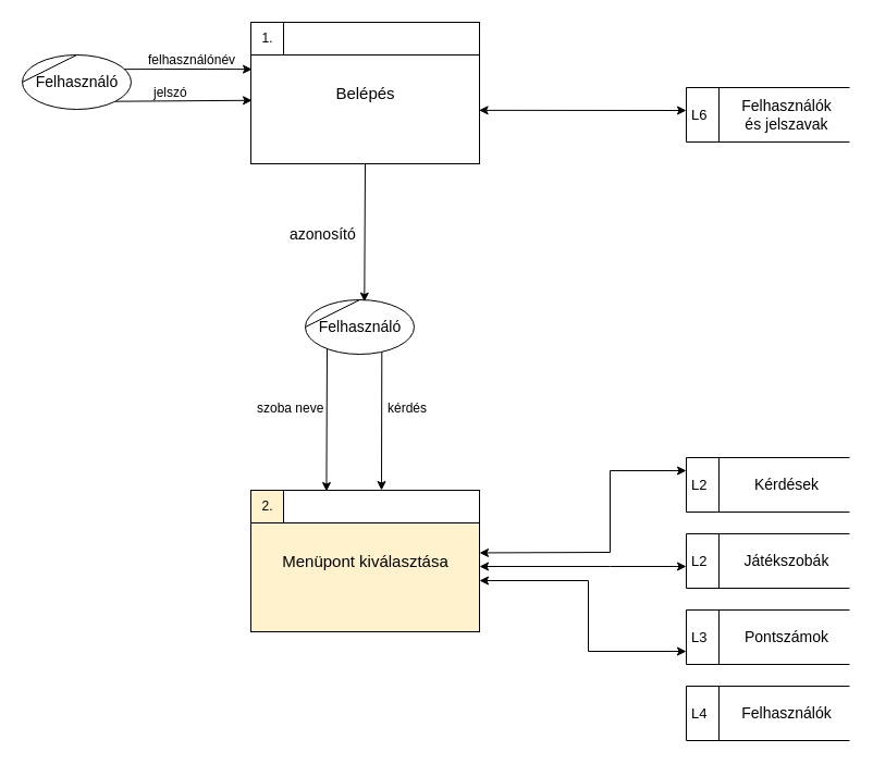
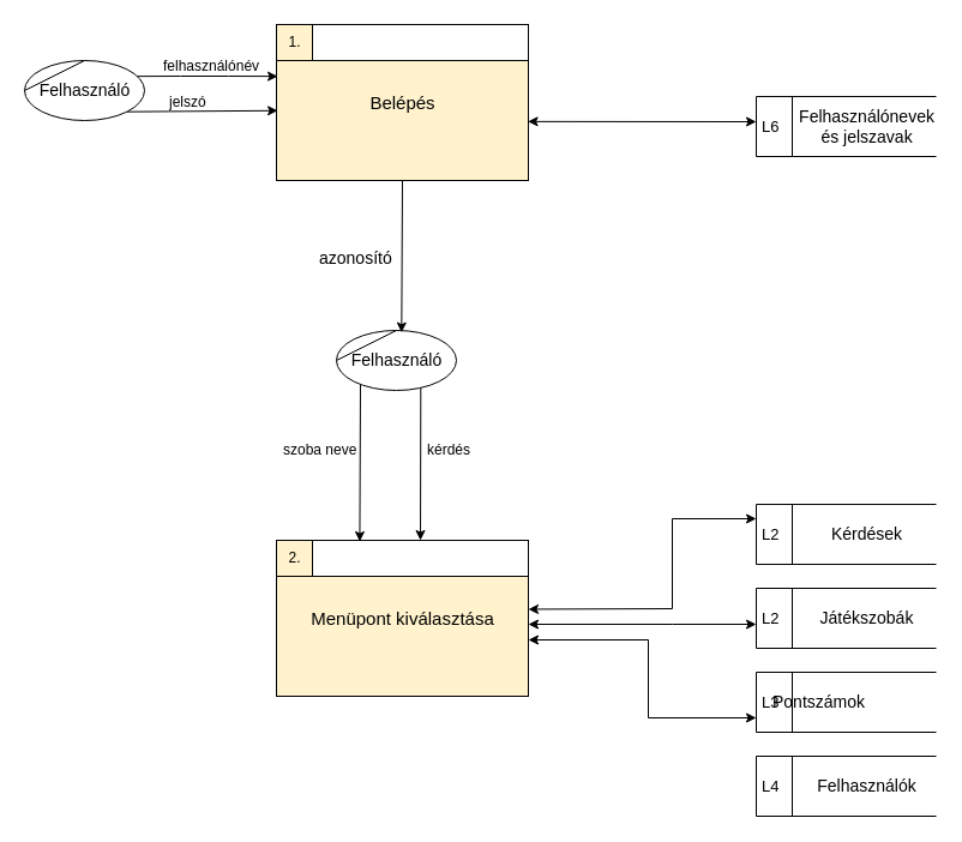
- <mxCell id="6" value="&lt;font style=&quot;font-size: 15px;&quot;&gt;Belépés&lt;/font&gt;" style="html=1;dashed=0;whitespace=wrap;rounded=0;sketch=0;strokeColor=#000000;align=center;container=0;" parent="5" vertex="1"><mxGeometry width="210" height="130" as="geometry" /></mxCell>
+ <mxCell id="6" value="&lt;font style=&quot;font-size: 15px;&quot;&gt;Belépés&lt;/font&gt;" style="html=1;dashed=0;whitespace=wrap;rounded=0;sketch=0;strokeColor=#000000;align=center;container=0;fillColor=#fff2cc;" parent="5" vertex="1"><mxGeometry width="210" height="130" as="geometry" /></mxCell>
- <mxCell id="4" value="&lt;span style=&quot;font-size: 14px;&quot;&gt;Felhasználók és jelszavak&lt;/span&gt;" style="text;html=1;strokeColor=none;fillColor=none;align=center;verticalAlign=middle;whiteSpace=wrap;rounded=0;" parent="2" vertex="1"><mxGeometry x="45" y="10" width="95" height="30" as="geometry" /></mxCell>
+ <mxCell id="4" value="&lt;span style=&quot;font-size: 14px;&quot;&gt;Felhasználónevek és jelszavak&lt;/span&gt;" style="text;html=1;strokeColor=none;fillColor=none;align=center;verticalAlign=middle;whiteSpace=wrap;rounded=0;" parent="2" vertex="1"><mxGeometry x="45" y="10" width="95" height="30" as="geometry" /></mxCell>
- <mxCell id="39" value="&lt;span style=&quot;font-size: 14px;&quot;&gt;Pontszámok&lt;/span&gt;" style="text;html=1;strokeColor=none;fillColor=none;align=center;verticalAlign=middle;whiteSpace=wrap;rounded=0;" vertex="1" parent="37"><mxGeometry x="45" y="10" width="95" height="30" as="geometry" /></mxCell>
+ <mxCell id="39" value="&lt;span style=&quot;font-size: 14px;&quot;&gt;Pontszámok&lt;/span&gt;" style="text;html=1;strokeColor=none;fillColor=none;align=center;verticalAlign=middle;whiteSpace=wrap;rounded=0;" vertex="1" parent="37"><mxGeometry x="5" y="10" width="95" height="30" as="geometry" /></mxCell>
